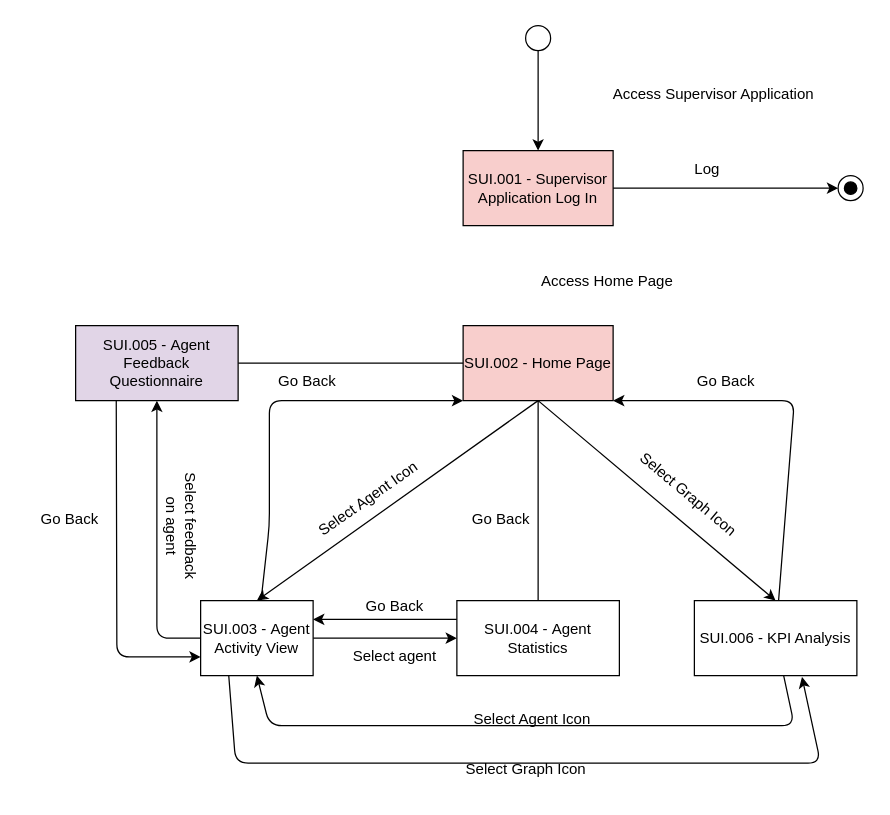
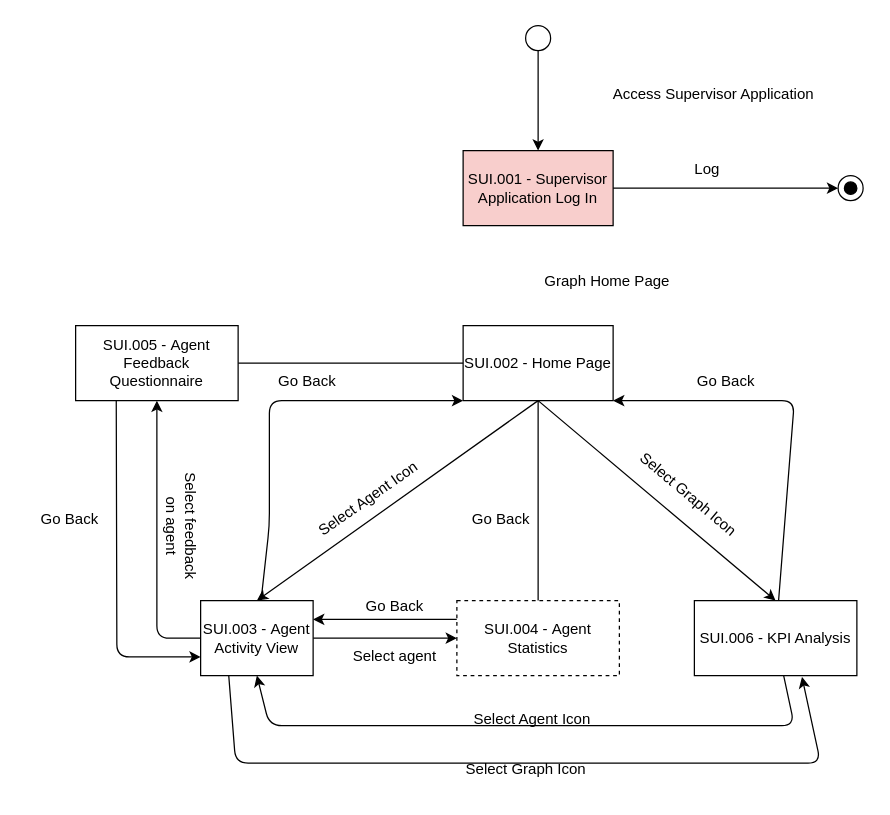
- <mxCell id="9" value="Access Home Page" style="text;html=1;align=center;verticalAlign=middle;resizable=0;points=[];autosize=1;strokeColor=none;fillColor=none;" parent="1" vertex="1"><mxGeometry x="420" y="210" width="130" height="30" as="geometry" /></mxCell>
+ <mxCell id="9" value="Graph Home Page" style="text;html=1;align=center;verticalAlign=middle;resizable=0;points=[];autosize=1;strokeColor=none;fillColor=none;" parent="1" vertex="1"><mxGeometry x="420" y="210" width="130" height="30" as="geometry" /></mxCell>
- <mxCell id="28" value="SUI.005 -&amp;nbsp;Agent Feedback Questionnaire" style="rounded=0;whiteSpace=wrap;html=1;fillColor=#e1d5e7;" vertex="1" parent="1"><mxGeometry x="60" y="260" width="130" height="60" as="geometry" /></mxCell>
+ <mxCell id="28" value="SUI.005 -&amp;nbsp;Agent Feedback Questionnaire" style="rounded=0;whiteSpace=wrap;html=1;" vertex="1" parent="1"><mxGeometry x="60" y="260" width="130" height="60" as="geometry" /></mxCell>
- <mxCell id="8" value="SUI.002 -&amp;nbsp;Home Page" style="rounded=0;whiteSpace=wrap;html=1;fillColor=#f8cecc;" parent="1" vertex="1"><mxGeometry x="370" y="260" width="120" height="60" as="geometry" /></mxCell>
+ <mxCell id="8" value="SUI.002 -&amp;nbsp;Home Page" style="rounded=0;whiteSpace=wrap;html=1;" parent="1" vertex="1"><mxGeometry x="370" y="260" width="120" height="60" as="geometry" /></mxCell>
- <mxCell id="22" value="SUI.004 -&amp;nbsp;Agent Statistics" style="rounded=0;whiteSpace=wrap;html=1;" parent="1" vertex="1"><mxGeometry x="365" y="480" width="130" height="60" as="geometry" /></mxCell>
+ <mxCell id="22" value="SUI.004 -&amp;nbsp;Agent Statistics" style="rounded=0;whiteSpace=wrap;html=1;dashed=1;" parent="1" vertex="1"><mxGeometry x="365" y="480" width="130" height="60" as="geometry" /></mxCell>
